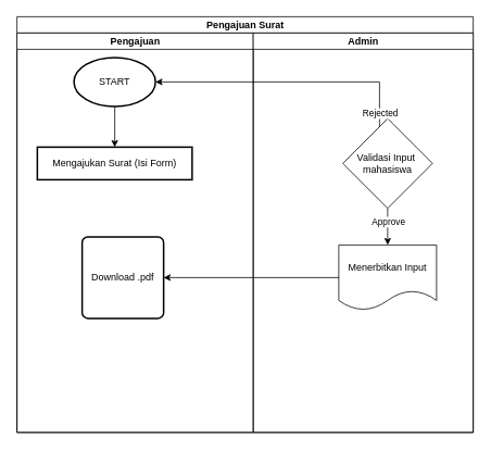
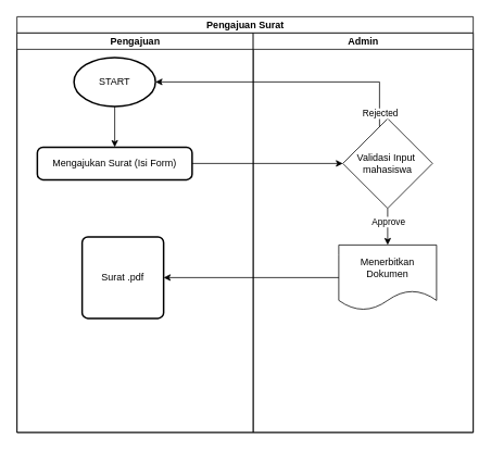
- <mxCell id="5" value="Mengajukan Surat (Isi Form)" style="whiteSpace=wrap;html=1;absoluteArcSize=1;arcSize=14;strokeWidth=2;rounded=0;" vertex="1" parent="3"><mxGeometry x="25" y="140" width="190" height="40" as="geometry" /></mxCell>
+ <mxCell id="5" value="Mengajukan Surat (Isi Form)" style="rounded=1;whiteSpace=wrap;html=1;absoluteArcSize=1;arcSize=14;strokeWidth=2;" vertex="1" parent="3"><mxGeometry x="25" y="140" width="190" height="40" as="geometry" /></mxCell>
+ <mxCell id="12" style="edgeStyle=orthogonalEdgeStyle;rounded=0;orthogonalLoop=1;jettySize=auto;html=1;" edge="1" parent="2" source="5" target="10"><mxGeometry relative="1" as="geometry"><mxPoint x="690.0" y="180" as="targetPoint" /></mxGeometry></mxCell>
- <mxCell id="11" value="Menerbitkan Input" style="shape=document;whiteSpace=wrap;html=1;boundedLbl=1;" vertex="1" parent="7"><mxGeometry x="105.0" y="260" width="120" height="80" as="geometry" /></mxCell>
+ <mxCell id="11" value="Menerbitkan Dokumen" style="shape=document;whiteSpace=wrap;html=1;boundedLbl=1;" vertex="1" parent="7"><mxGeometry x="105.0" y="260" width="120" height="80" as="geometry" /></mxCell>
- <mxCell id="15" value="Download .pdf" style="rounded=1;whiteSpace=wrap;html=1;absoluteArcSize=1;arcSize=14;strokeWidth=2;" vertex="1" parent="1"><mxGeometry x="100" y="290" width="100" height="100" as="geometry" /></mxCell>
+ <mxCell id="15" value="Surat .pdf" style="rounded=1;whiteSpace=wrap;html=1;absoluteArcSize=1;arcSize=14;strokeWidth=2;" vertex="1" parent="1"><mxGeometry x="100" y="290" width="100" height="100" as="geometry" /></mxCell>
